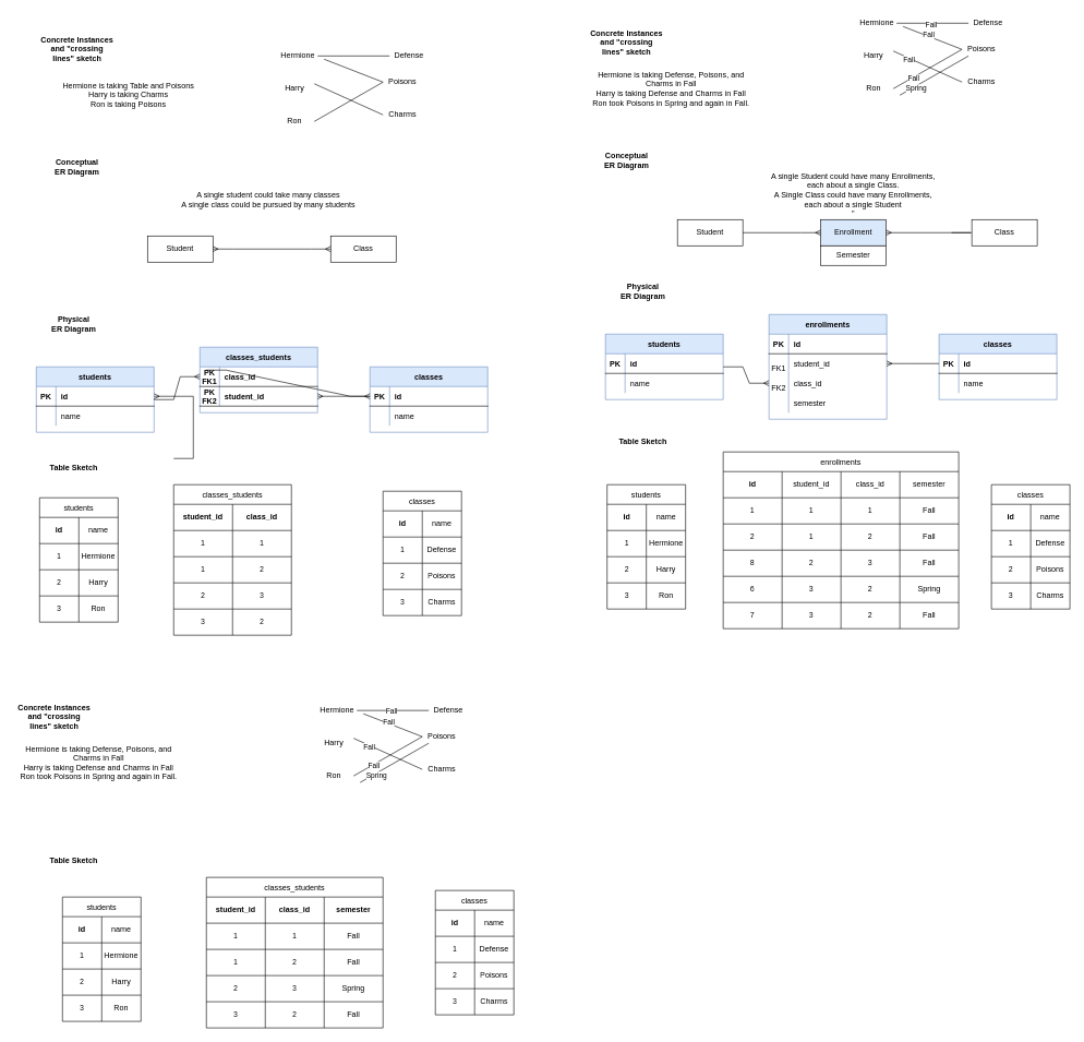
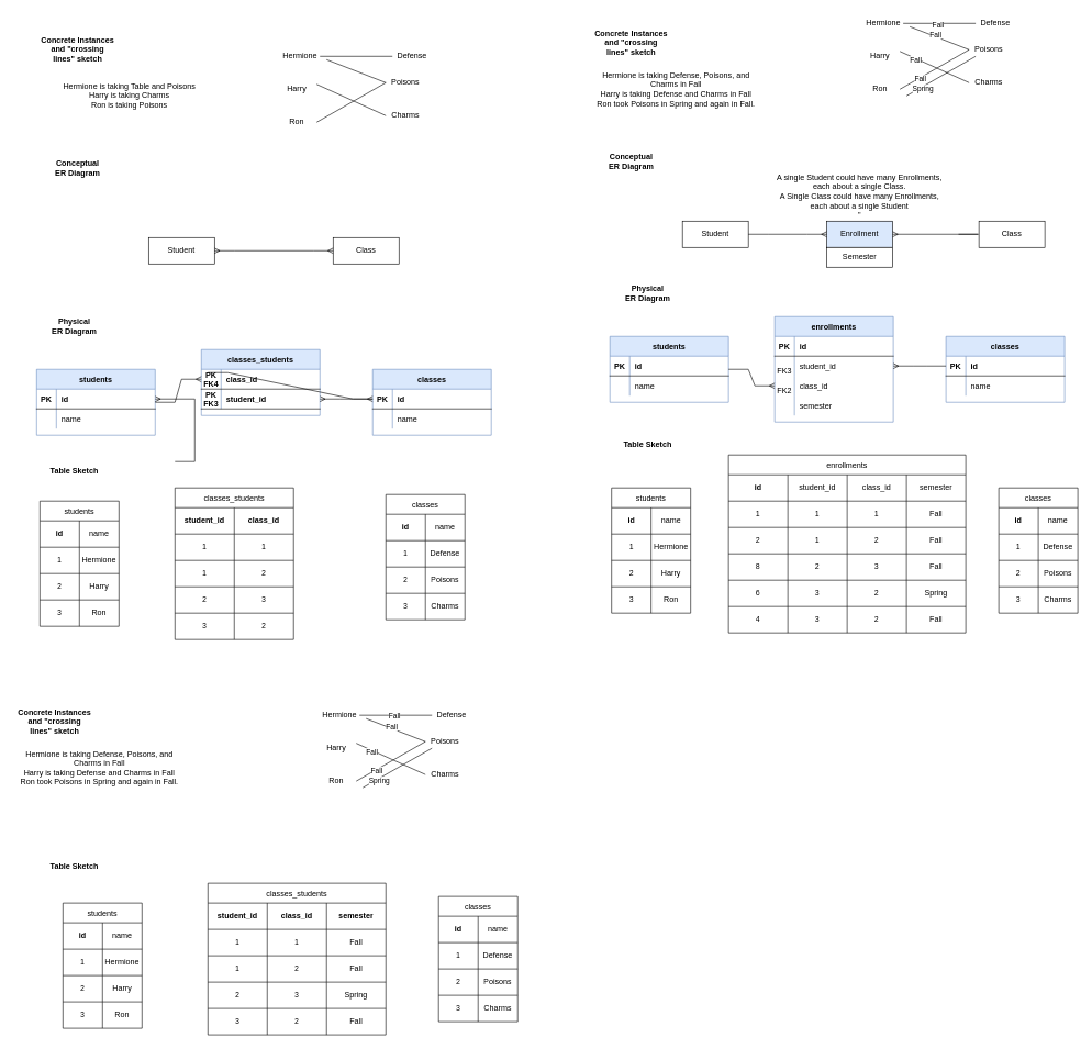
- <mxCell id="25" value="&lt;div&gt;A single student could take many classes&lt;br&gt;&lt;/div&gt;&lt;div&gt;A single class could be pursued by many students&lt;/div&gt;" style="text;html=1;strokeColor=none;fillColor=none;align=center;verticalAlign=middle;whiteSpace=wrap;rounded=0;" parent="1" vertex="1"><mxGeometry x="270" y="290" width="280" height="30" as="geometry" /></mxCell>
- <mxCell id="66" value="&#10;FK1&#10;" style="shape=partialRectangle;connectable=0;fillColor=none;top=0;left=0;bottom=0;right=0;fontStyle=0;overflow=hidden;" vertex="1" parent="65"><mxGeometry width="30" height="30" as="geometry"><mxRectangle width="30" height="30" as="alternateBounds" /></mxGeometry></mxCell>
+ <mxCell id="66" value="&#10;FK3&#10;" style="shape=partialRectangle;connectable=0;fillColor=none;top=0;left=0;bottom=0;right=0;fontStyle=0;overflow=hidden;" vertex="1" parent="65"><mxGeometry width="30" height="30" as="geometry"><mxRectangle width="30" height="30" as="alternateBounds" /></mxGeometry></mxCell>
- <mxCell id="4" value="PK&#10;FK1" style="shape=partialRectangle;connectable=0;fillColor=none;top=0;left=0;bottom=0;right=0;fontStyle=1;overflow=hidden;" parent="3" vertex="1"><mxGeometry width="30" height="30" as="geometry"><mxRectangle width="30" height="30" as="alternateBounds" /></mxGeometry></mxCell>
+ <mxCell id="4" value="PK&#10;FK4" style="shape=partialRectangle;connectable=0;fillColor=none;top=0;left=0;bottom=0;right=0;fontStyle=1;overflow=hidden;" parent="3" vertex="1"><mxGeometry width="30" height="30" as="geometry"><mxRectangle width="30" height="30" as="alternateBounds" /></mxGeometry></mxCell>
- <mxCell id="7" value="PK&#10;FK2&#10;" style="shape=partialRectangle;connectable=0;fillColor=none;top=0;left=0;bottom=0;right=0;fontStyle=1;overflow=hidden;" vertex="1" parent="6"><mxGeometry width="30" height="30" as="geometry"><mxRectangle width="30" height="30" as="alternateBounds" /></mxGeometry></mxCell>
+ <mxCell id="7" value="PK&#10;FK3&#10;" style="shape=partialRectangle;connectable=0;fillColor=none;top=0;left=0;bottom=0;right=0;fontStyle=1;overflow=hidden;" vertex="1" parent="6"><mxGeometry width="30" height="30" as="geometry"><mxRectangle width="30" height="30" as="alternateBounds" /></mxGeometry></mxCell>
- <mxCell id="142" value="7" style="shape=partialRectangle;html=1;whiteSpace=wrap;connectable=0;overflow=hidden;fillColor=none;top=0;left=0;bottom=0;right=0;pointerEvents=1;" vertex="1" parent="141"><mxGeometry width="90" height="40" as="geometry"><mxRectangle width="90" height="40" as="alternateBounds" /></mxGeometry></mxCell>
+ <mxCell id="142" value="4" style="shape=partialRectangle;html=1;whiteSpace=wrap;connectable=0;overflow=hidden;fillColor=none;top=0;left=0;bottom=0;right=0;pointerEvents=1;" vertex="1" parent="141"><mxGeometry width="90" height="40" as="geometry"><mxRectangle width="90" height="40" as="alternateBounds" /></mxGeometry></mxCell>
